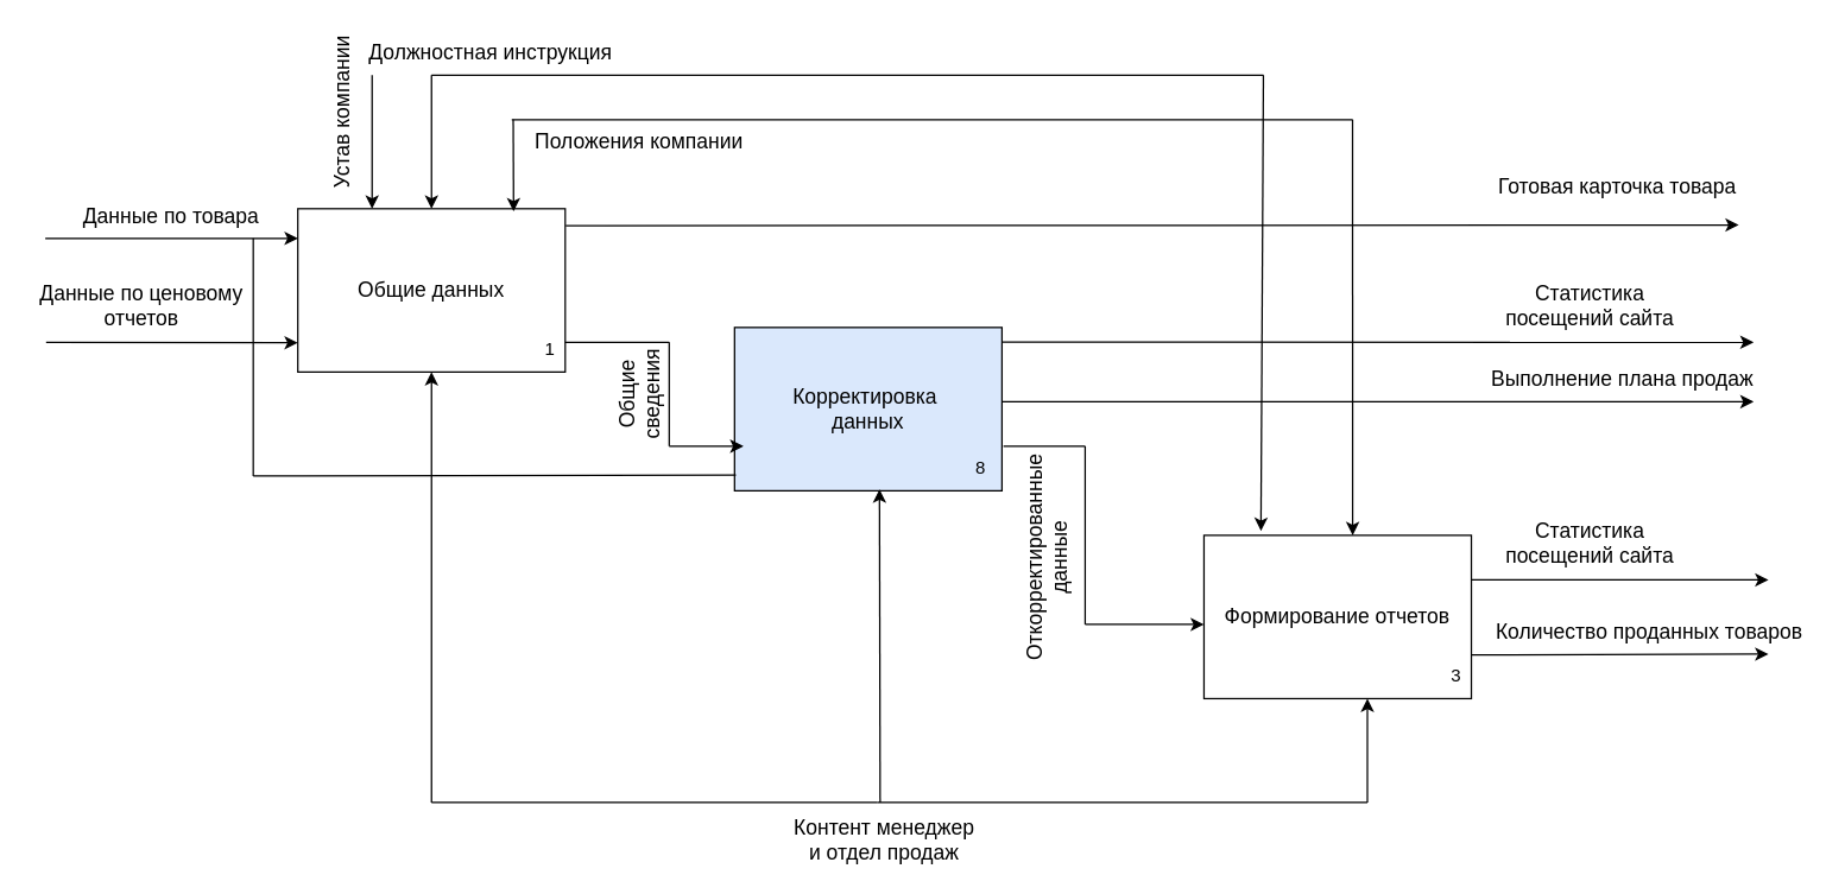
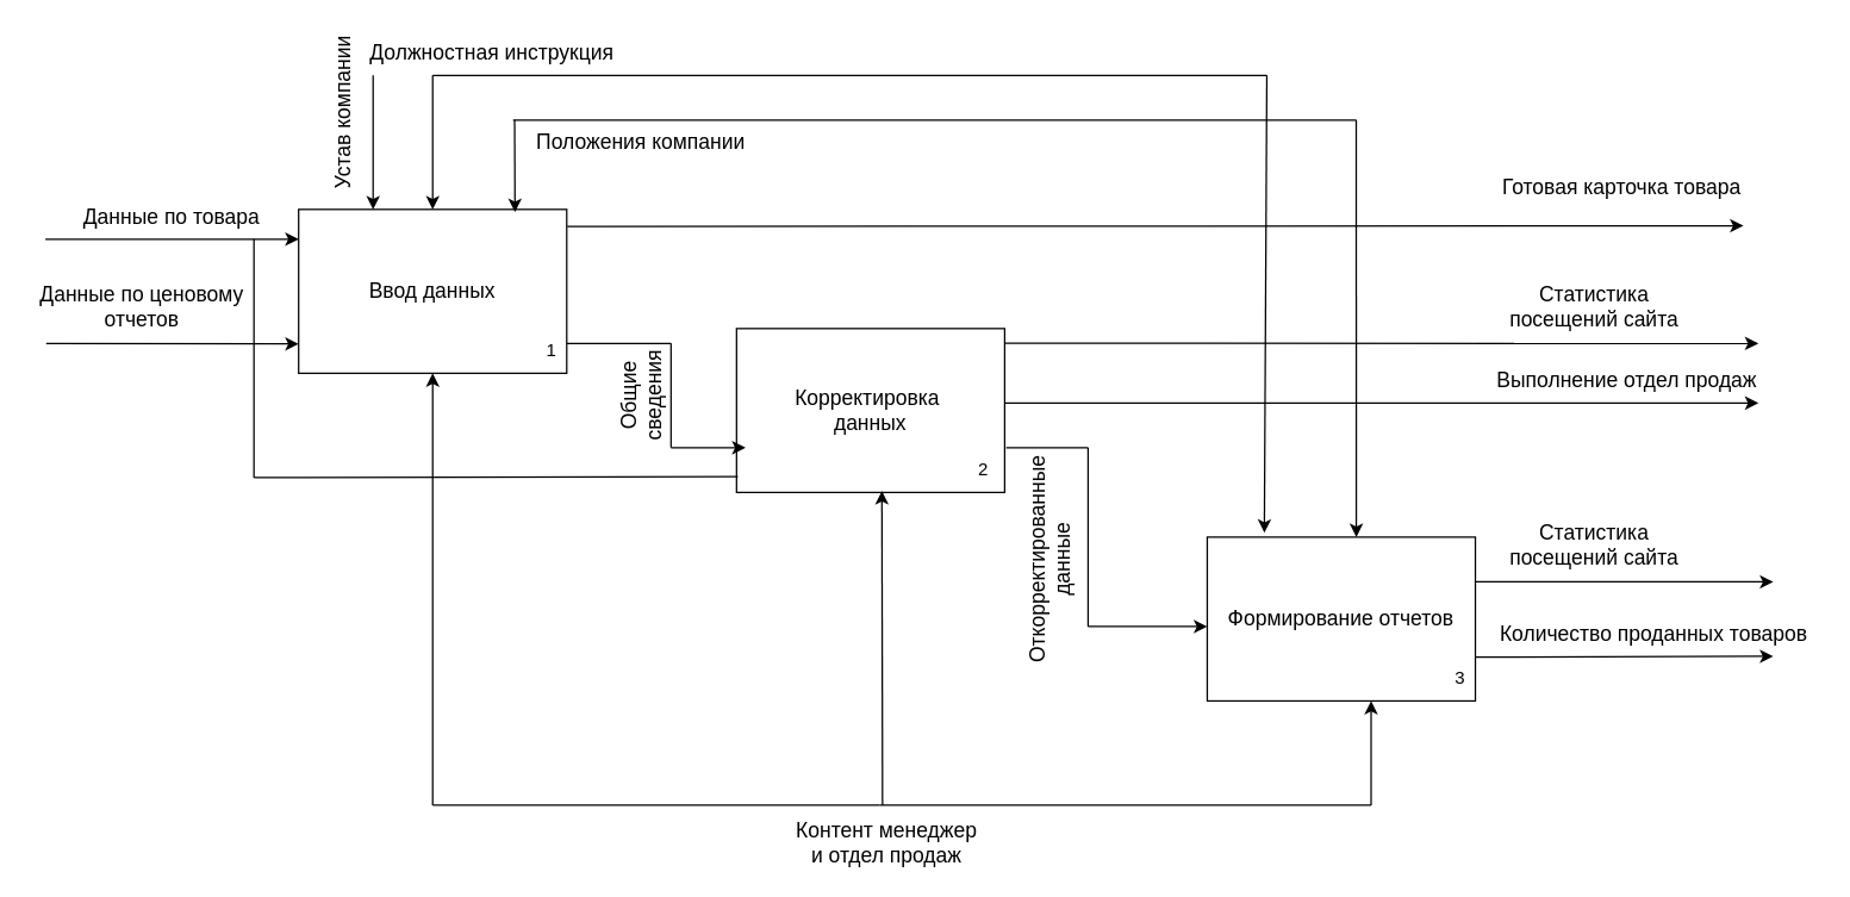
- <mxCell id="24" value="&lt;span style=&quot;font-size: 14px;&quot;&gt;Общие данных&lt;/span&gt;" style="rounded=0;whiteSpace=wrap;html=1;" vertex="1" parent="1"><mxGeometry x="200" y="140" width="180" height="110" as="geometry" /></mxCell>
+ <mxCell id="24" value="&lt;span style=&quot;font-size: 14px;&quot;&gt;Ввод данных&lt;/span&gt;" style="rounded=0;whiteSpace=wrap;html=1;" vertex="1" parent="1"><mxGeometry x="200" y="140" width="180" height="110" as="geometry" /></mxCell>
- <mxCell id="22" value="&lt;font style=&quot;font-size: 14px;&quot;&gt;Выполнение плана продаж&lt;/font&gt;" style="text;html=1;strokeColor=none;fillColor=none;align=center;verticalAlign=middle;whiteSpace=wrap;rounded=0;" vertex="1" parent="1"><mxGeometry x="997" y="240" width="190" height="30" as="geometry" /></mxCell>
+ <mxCell id="22" value="&lt;font style=&quot;font-size: 14px;&quot;&gt;Выполнение отдел продаж&lt;/font&gt;" style="text;html=1;strokeColor=none;fillColor=none;align=center;verticalAlign=middle;whiteSpace=wrap;rounded=0;" vertex="1" parent="1"><mxGeometry x="997" y="240" width="190" height="30" as="geometry" /></mxCell>
- <mxCell id="2" value="&lt;font style=&quot;font-size: 14px;&quot;&gt;Корректировка&amp;nbsp;&lt;br&gt;данных&lt;/font&gt;" style="rounded=0;whiteSpace=wrap;html=1;fillColor=#dae8fc;" vertex="1" parent="1"><mxGeometry x="494" y="220" width="180" height="110" as="geometry" /></mxCell>
+ <mxCell id="2" value="&lt;font style=&quot;font-size: 14px;&quot;&gt;Корректировка&amp;nbsp;&lt;br&gt;данных&lt;/font&gt;" style="rounded=0;whiteSpace=wrap;html=1;" vertex="1" parent="1"><mxGeometry x="494" y="220" width="180" height="110" as="geometry" /></mxCell>
- <mxCell id="3" value="8" style="text;html=1;strokeColor=none;fillColor=none;align=center;verticalAlign=middle;whiteSpace=wrap;rounded=0;" vertex="1" parent="1"><mxGeometry x="630" y="300" width="60" height="30" as="geometry" /></mxCell>
+ <mxCell id="3" value="2" style="text;html=1;strokeColor=none;fillColor=none;align=center;verticalAlign=middle;whiteSpace=wrap;rounded=0;" vertex="1" parent="1"><mxGeometry x="630" y="300" width="60" height="30" as="geometry" /></mxCell>
